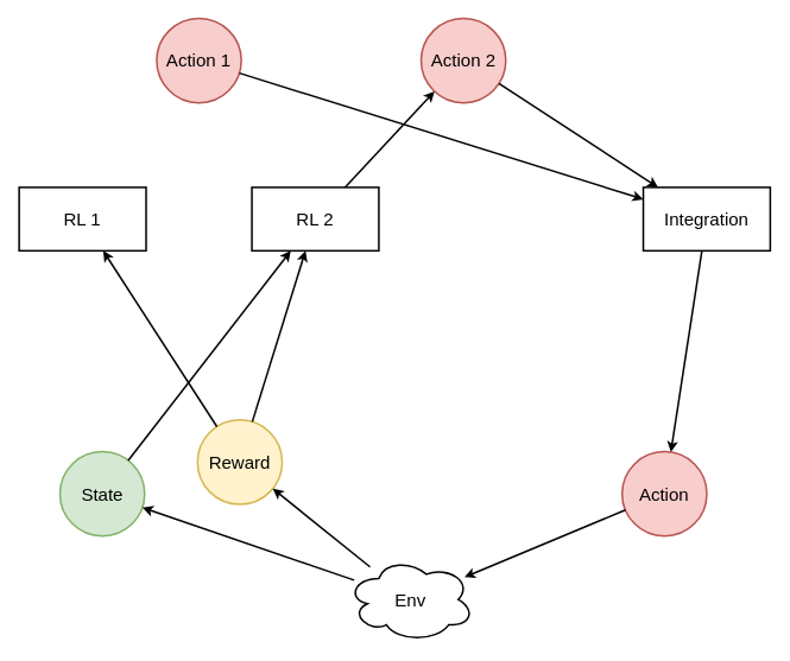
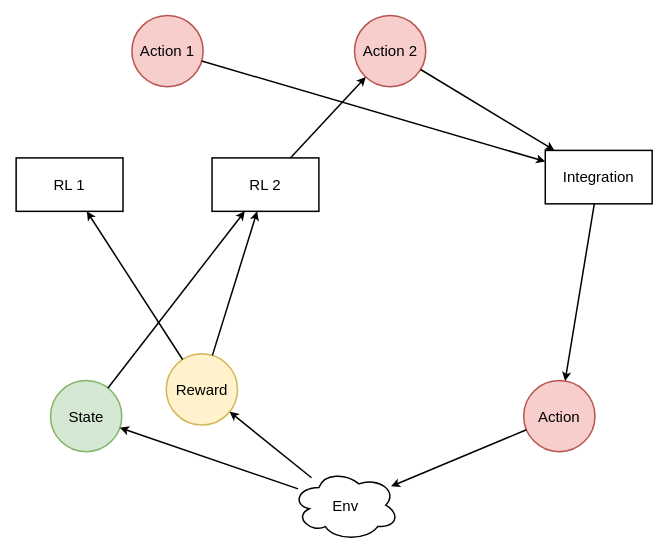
- <mxCell id="15" value="Integration" style="whiteSpace=wrap;html=1;fontSize=20;strokeWidth=2;" vertex="1" parent="1"><mxGeometry x="720.997" y="209.831" width="142.373" height="71.186" as="geometry" /></mxCell>
+ <mxCell id="15" value="Integration" style="whiteSpace=wrap;html=1;fontSize=20;strokeWidth=2;" vertex="1" parent="1"><mxGeometry x="725.997" y="199.831" width="142.373" height="71.186" as="geometry" /></mxCell>
